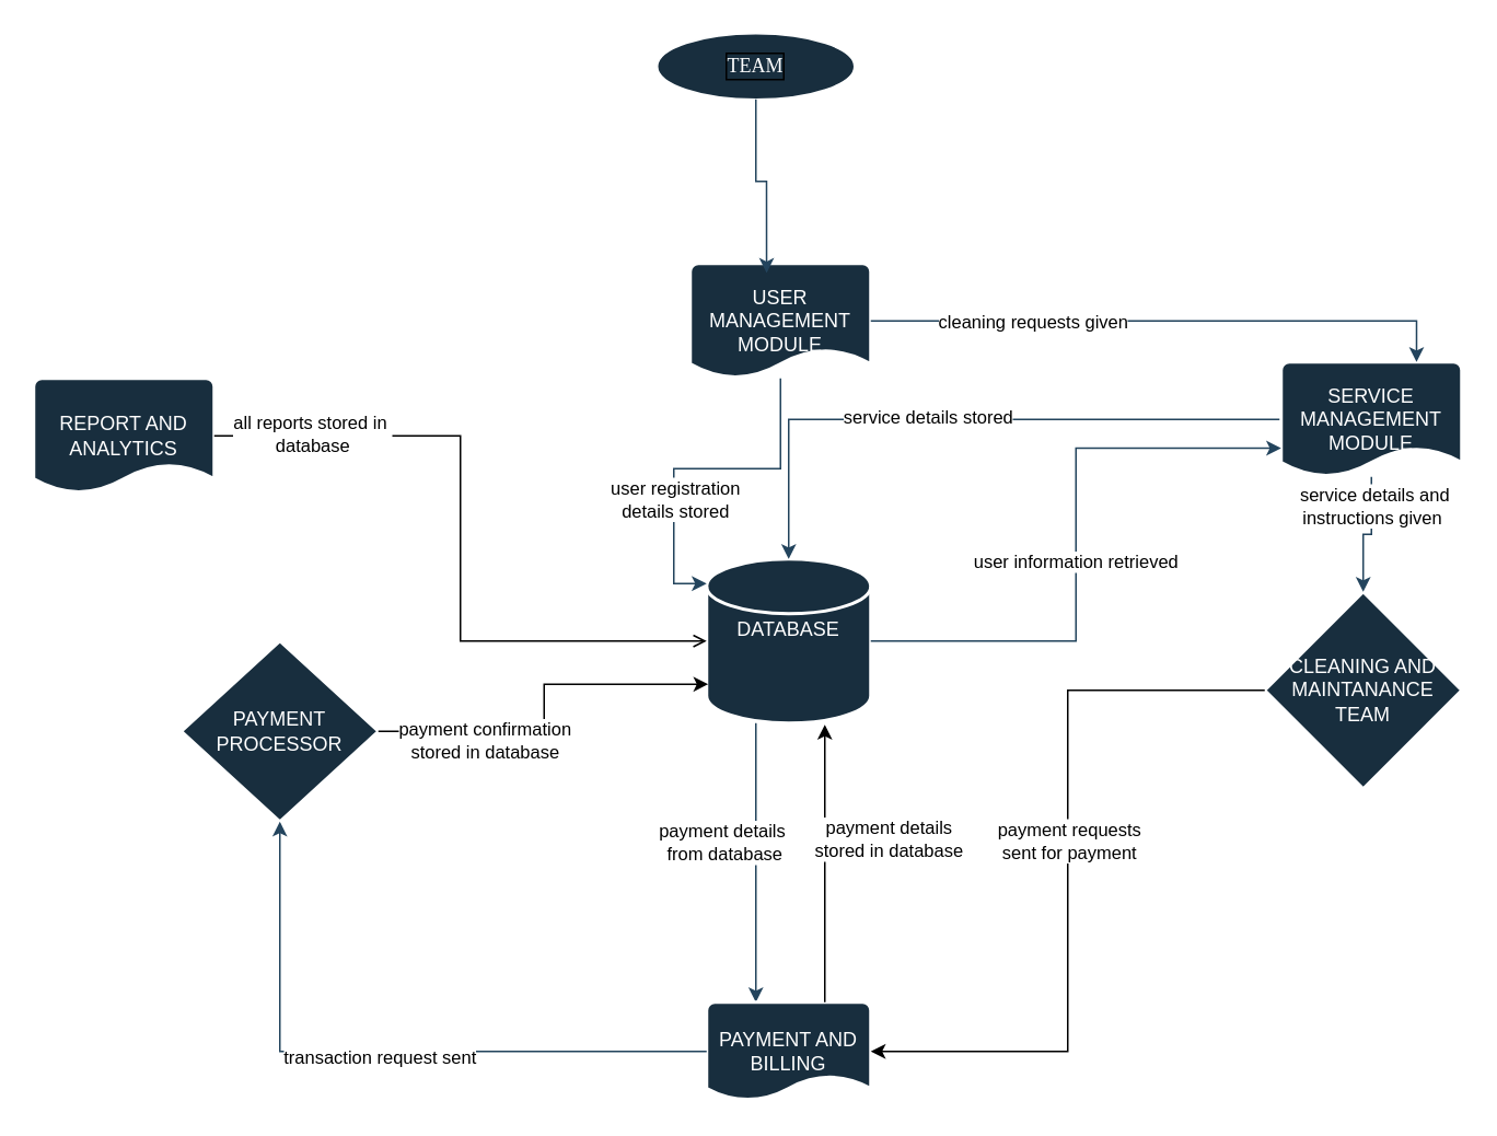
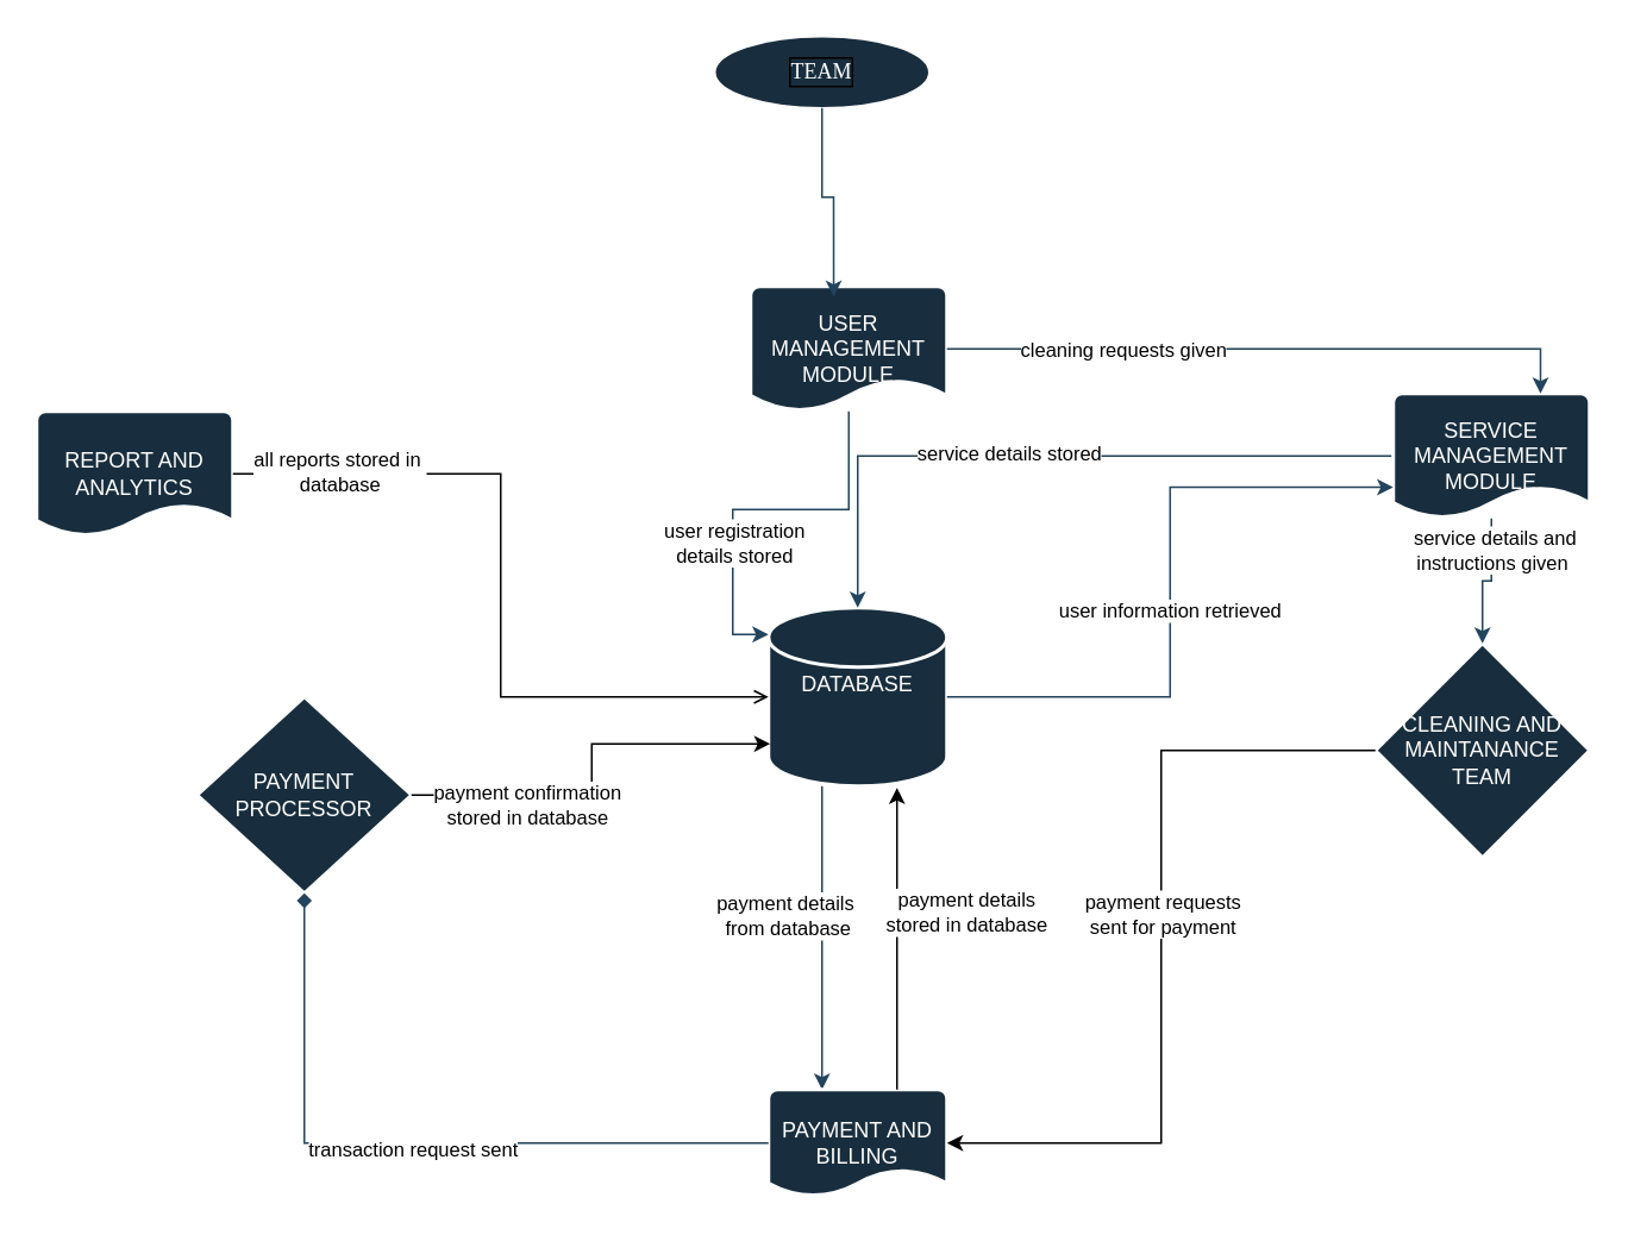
- <mxCell id="23" style="edgeStyle=orthogonalEdgeStyle;rounded=0;orthogonalLoop=1;jettySize=auto;html=1;entryX=0.5;entryY=1;entryDx=0;entryDy=0;entryPerimeter=0;strokeColor=#23445D;labelBackgroundColor=none;fontColor=default;" edge="1" parent="1" source="11" target="12"><mxGeometry relative="1" as="geometry" /></mxCell>
+ <mxCell id="23" style="edgeStyle=orthogonalEdgeStyle;rounded=0;orthogonalLoop=1;jettySize=auto;html=1;entryX=0.5;entryY=1;entryDx=0;entryDy=0;entryPerimeter=0;strokeColor=#23445D;labelBackgroundColor=none;fontColor=default;endArrow=diamond;" edge="1" parent="1" source="11" target="12"><mxGeometry relative="1" as="geometry" /></mxCell>
